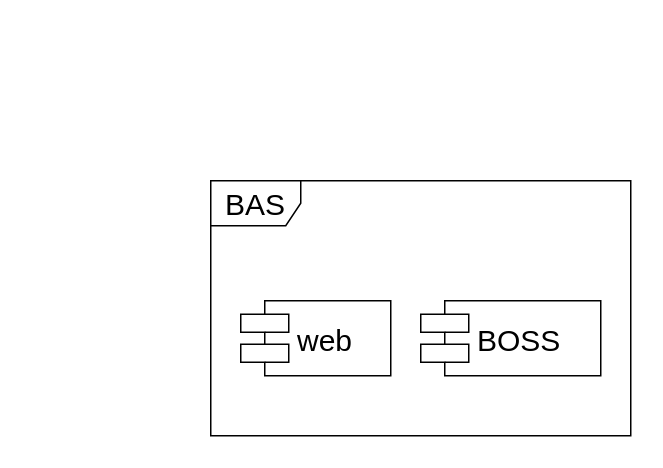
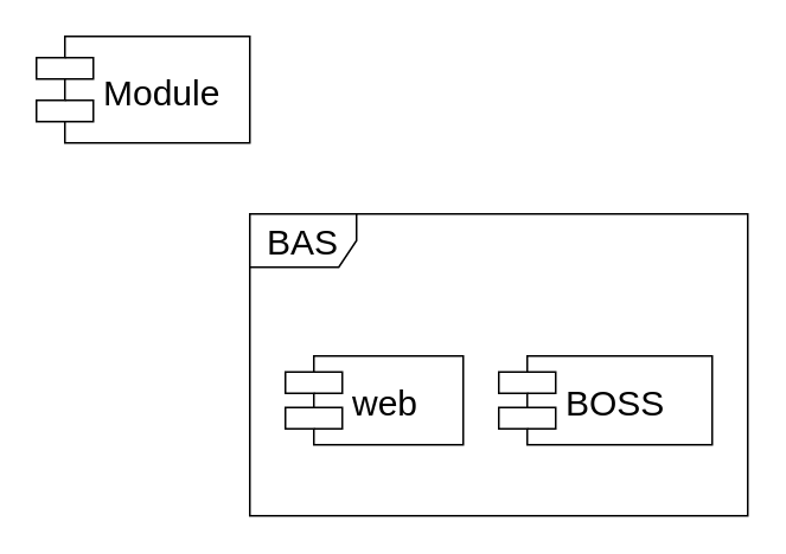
+ <mxCell id="2" value="Module" style="shape=component;align=left;spacingLeft=36;fontSize=20;" vertex="1" parent="1"><mxGeometry x="20" y="20" width="120" height="60" as="geometry" /></mxCell>
